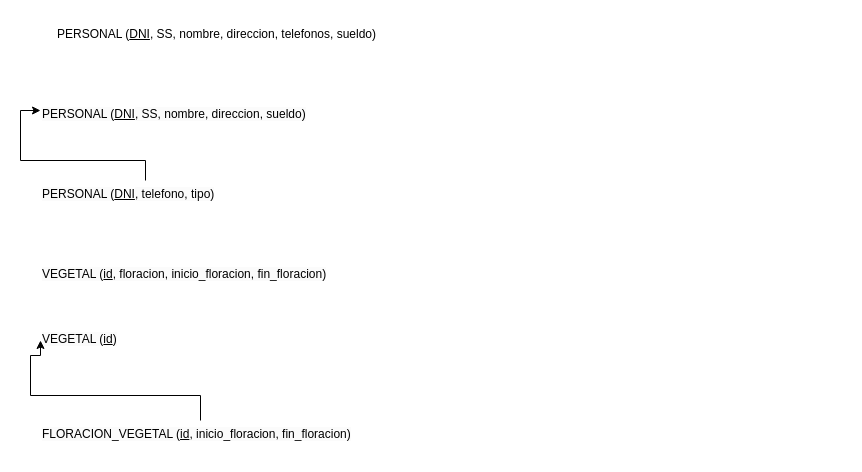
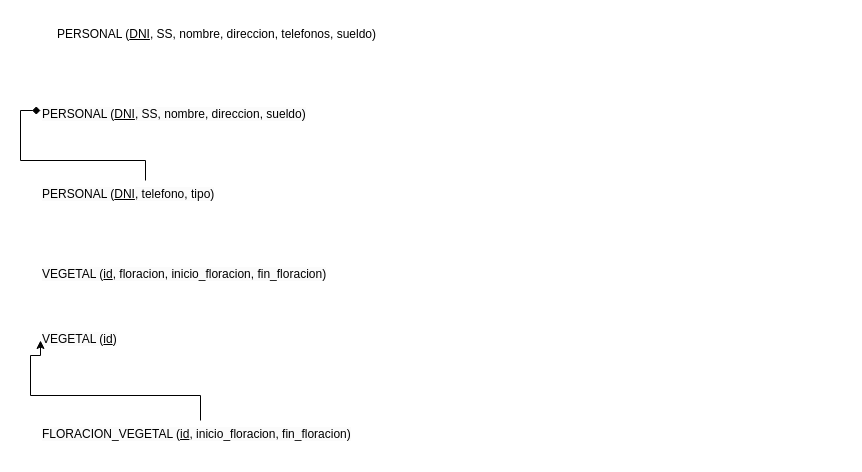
- <mxCell id="7" style="edgeStyle=orthogonalEdgeStyle;rounded=0;orthogonalLoop=1;jettySize=auto;html=1;" edge="1" parent="1" source="8" target="6"><mxGeometry relative="1" as="geometry"><Array as="points"><mxPoint x="145" y="160" /><mxPoint x="20" y="160" /><mxPoint x="20" y="110" /></Array></mxGeometry></mxCell>
+ <mxCell id="7" style="edgeStyle=orthogonalEdgeStyle;rounded=0;orthogonalLoop=1;jettySize=auto;html=1;endArrow=diamond;" edge="1" parent="1" source="8" target="6"><mxGeometry relative="1" as="geometry"><Array as="points"><mxPoint x="145" y="160" /><mxPoint x="20" y="160" /><mxPoint x="20" y="110" /></Array></mxGeometry></mxCell>
